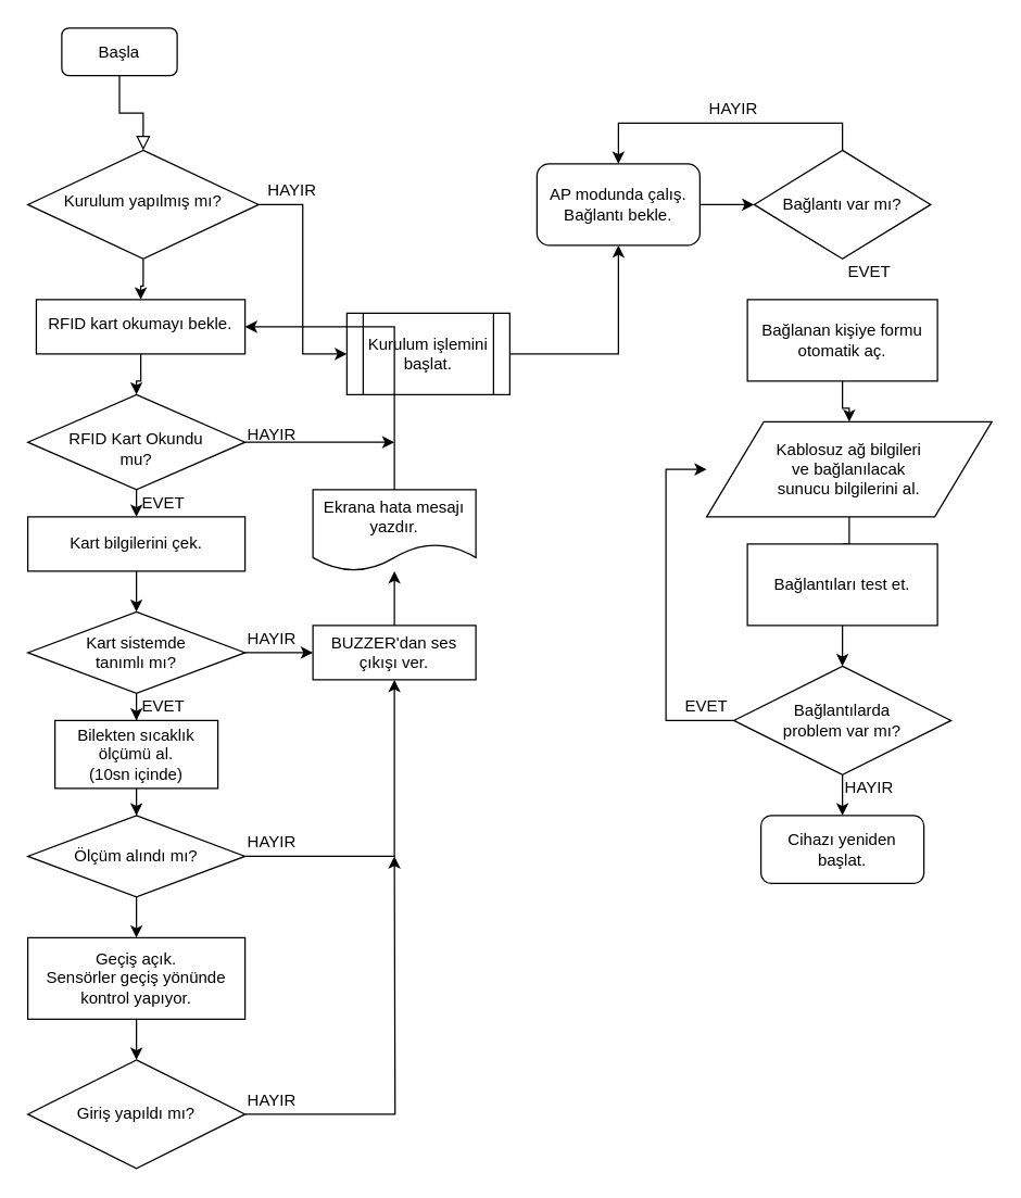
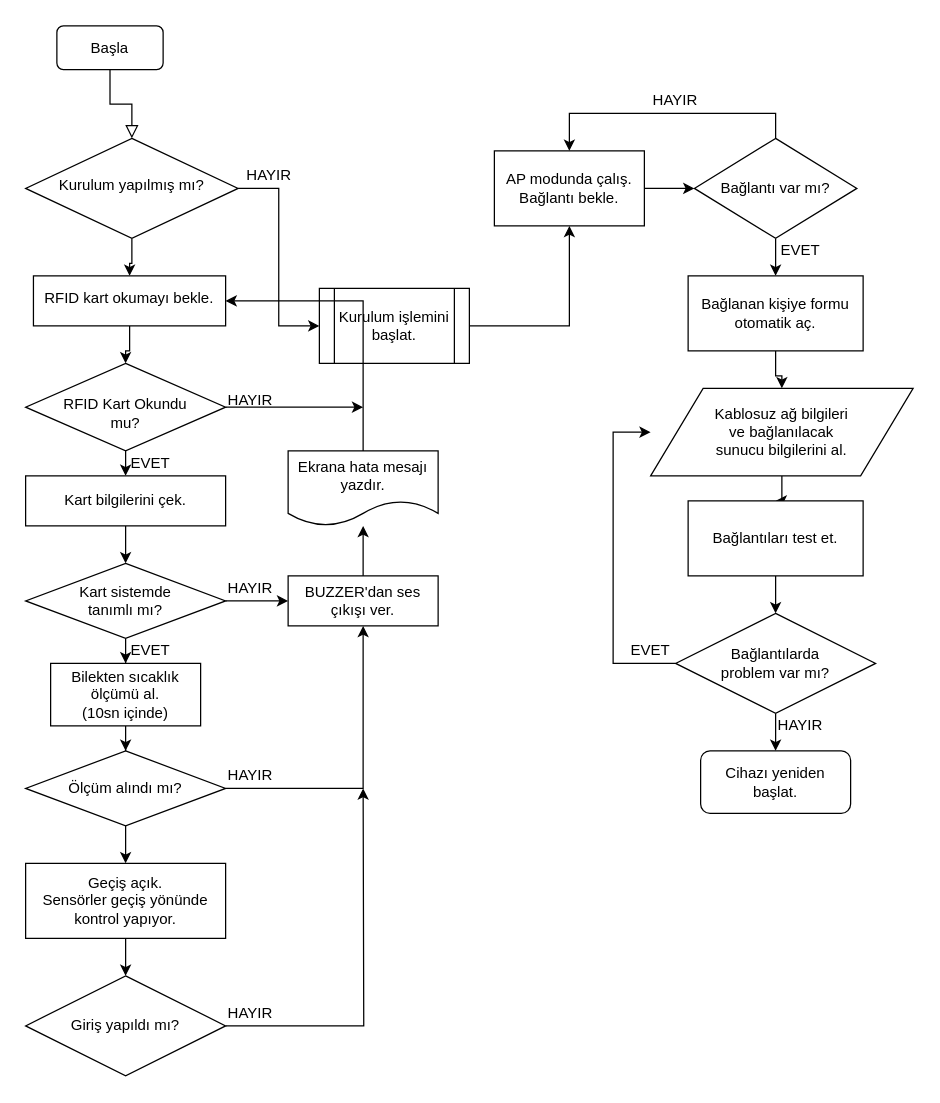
- <mxCell id="11" value="AP modunda çalış.&lt;br&gt;&lt;div&gt;Bağlantı bekle.&lt;/div&gt;" style="whiteSpace=wrap;html=1;rounded=1;" vertex="1" parent="1"><mxGeometry x="395" y="120" width="120" height="60" as="geometry" /></mxCell>
+ <mxCell id="11" value="AP modunda çalış.&lt;br&gt;&lt;div&gt;Bağlantı bekle.&lt;/div&gt;" style="rounded=0;whiteSpace=wrap;html=1;" vertex="1" parent="1"><mxGeometry x="395" y="120" width="120" height="60" as="geometry" /></mxCell>
+ <mxCell id="13" style="edgeStyle=orthogonalEdgeStyle;rounded=0;orthogonalLoop=1;jettySize=auto;html=1;entryX=0.5;entryY=0;entryDx=0;entryDy=0;" edge="1" parent="1" source="14" target="17"><mxGeometry relative="1" as="geometry" /></mxCell>
- <mxCell id="18" value="" style="edgeStyle=orthogonalEdgeStyle;rounded=0;orthogonalLoop=1;jettySize=auto;html=1;endArrow=none;" edge="1" parent="1" source="19" target="21"><mxGeometry relative="1" as="geometry" /></mxCell>
+ <mxCell id="18" value="" style="edgeStyle=orthogonalEdgeStyle;rounded=0;orthogonalLoop=1;jettySize=auto;html=1;" edge="1" parent="1" source="19" target="21"><mxGeometry relative="1" as="geometry" /></mxCell>
